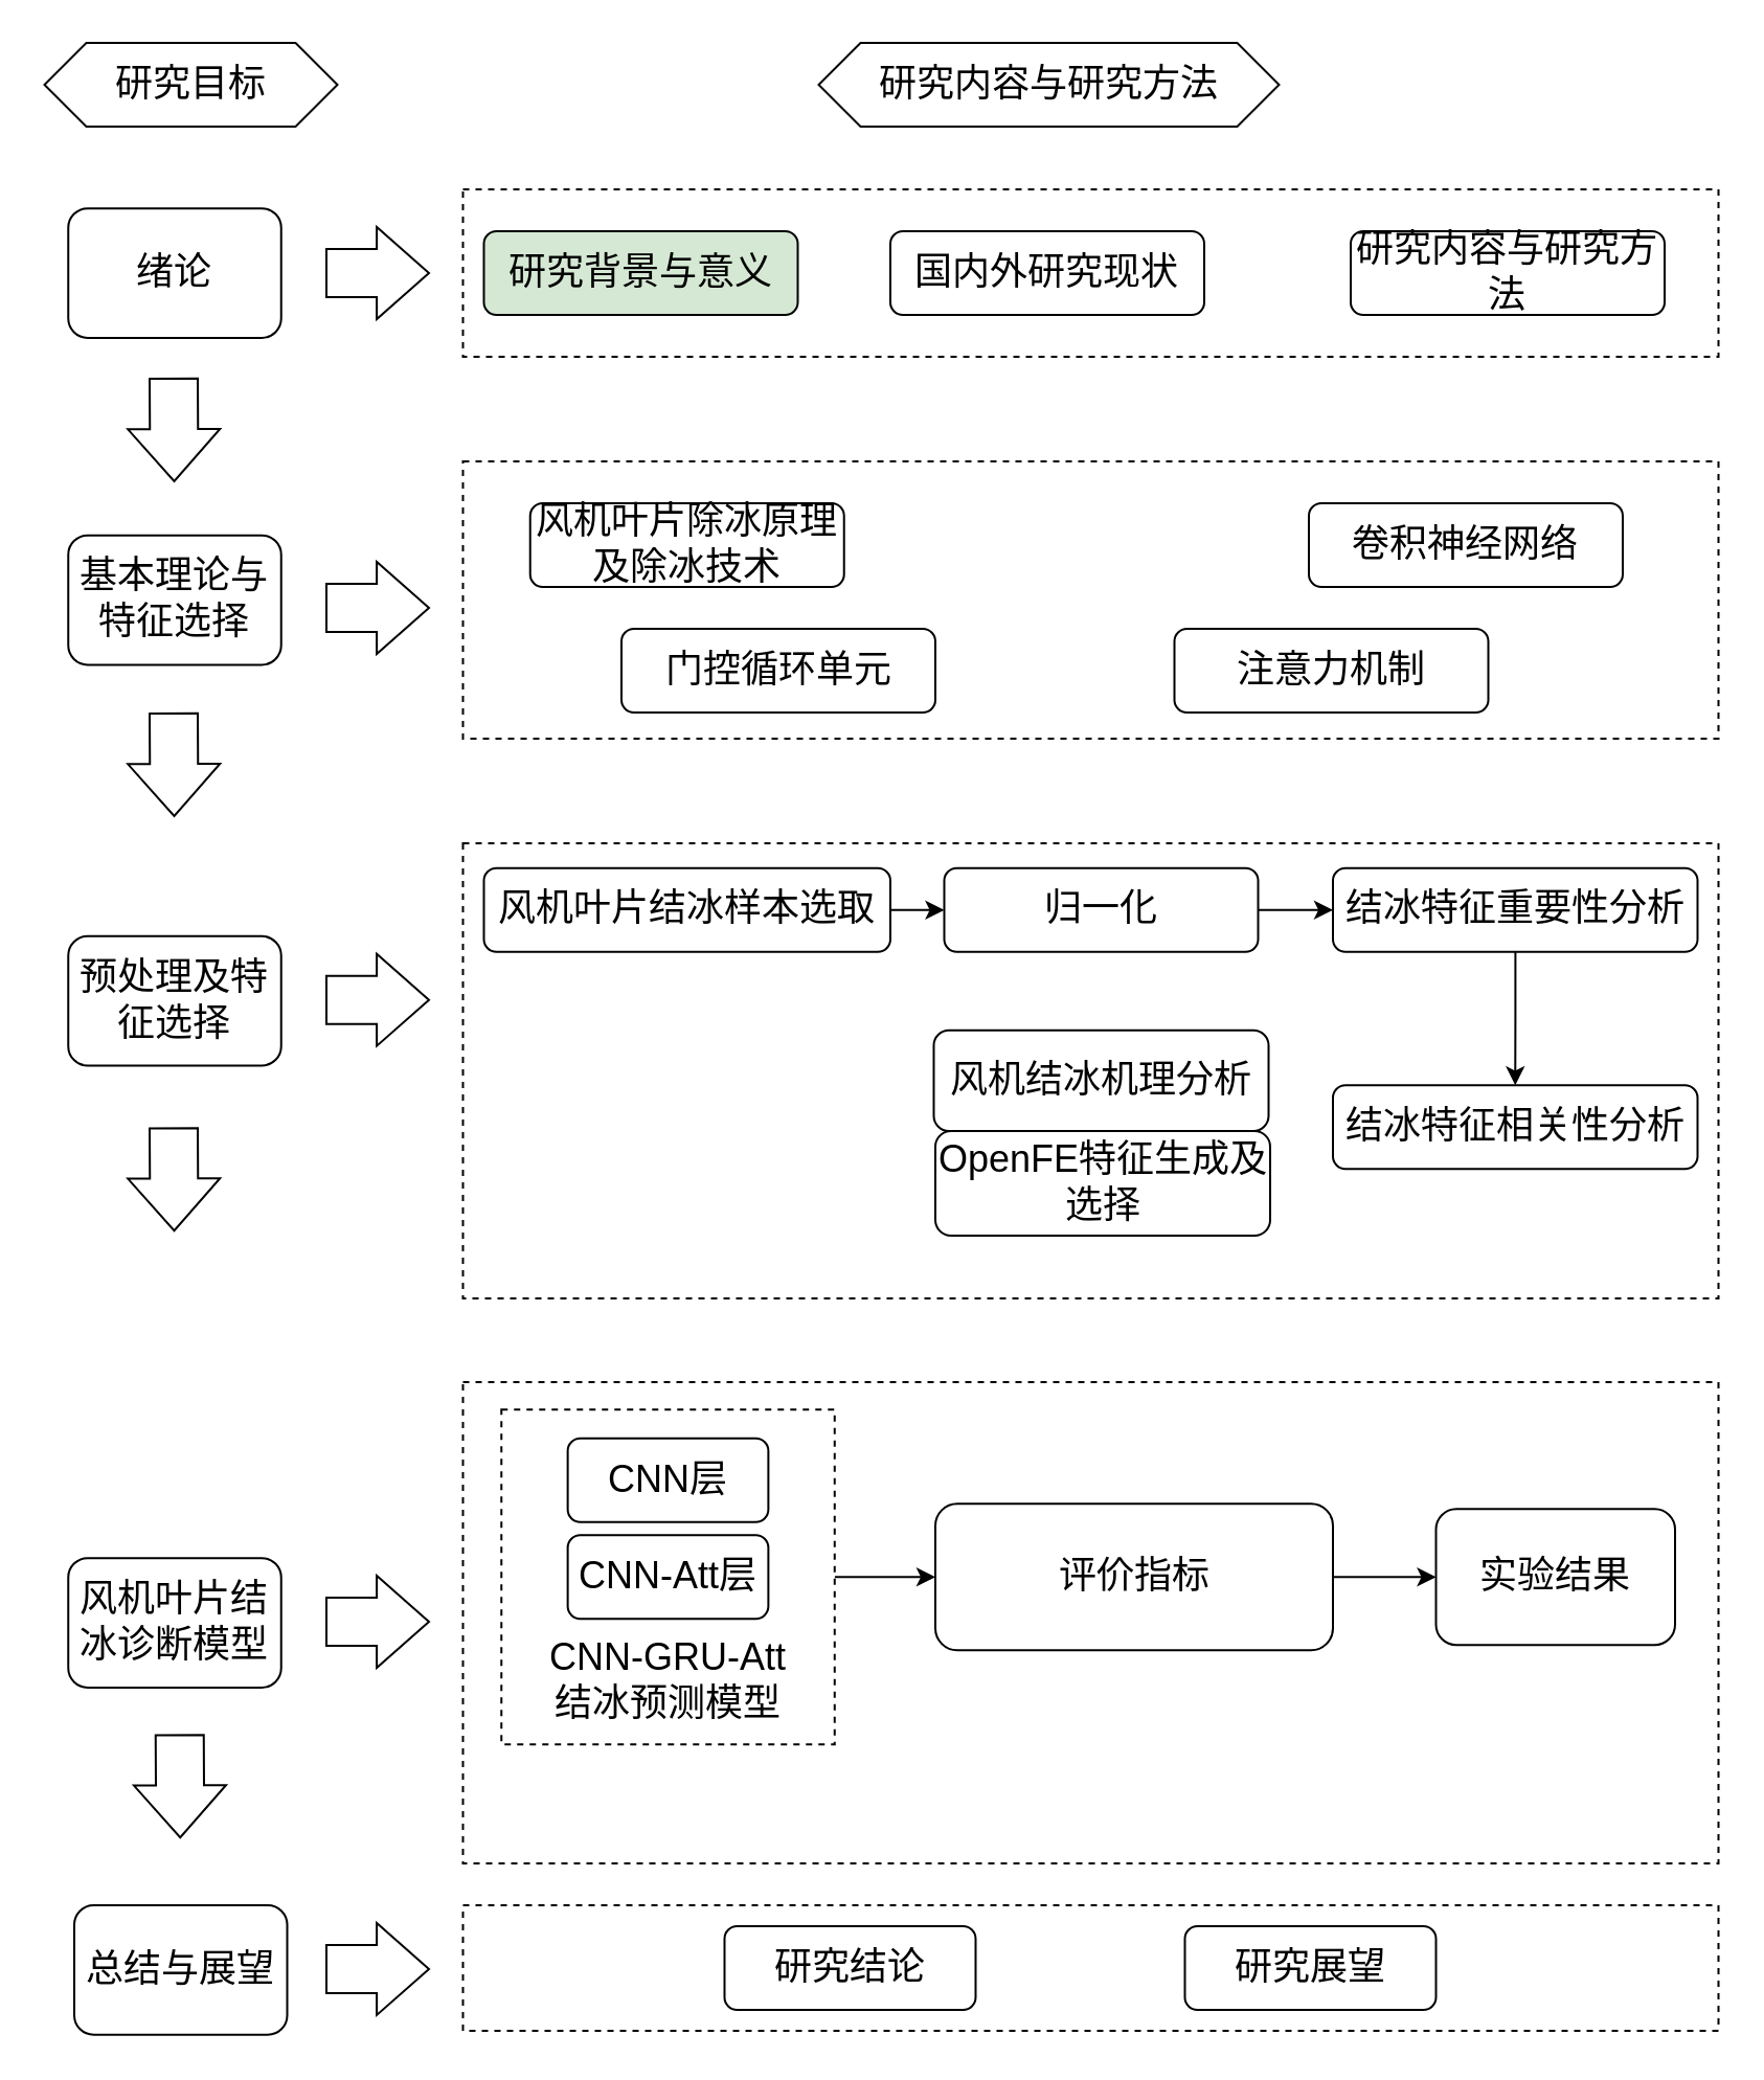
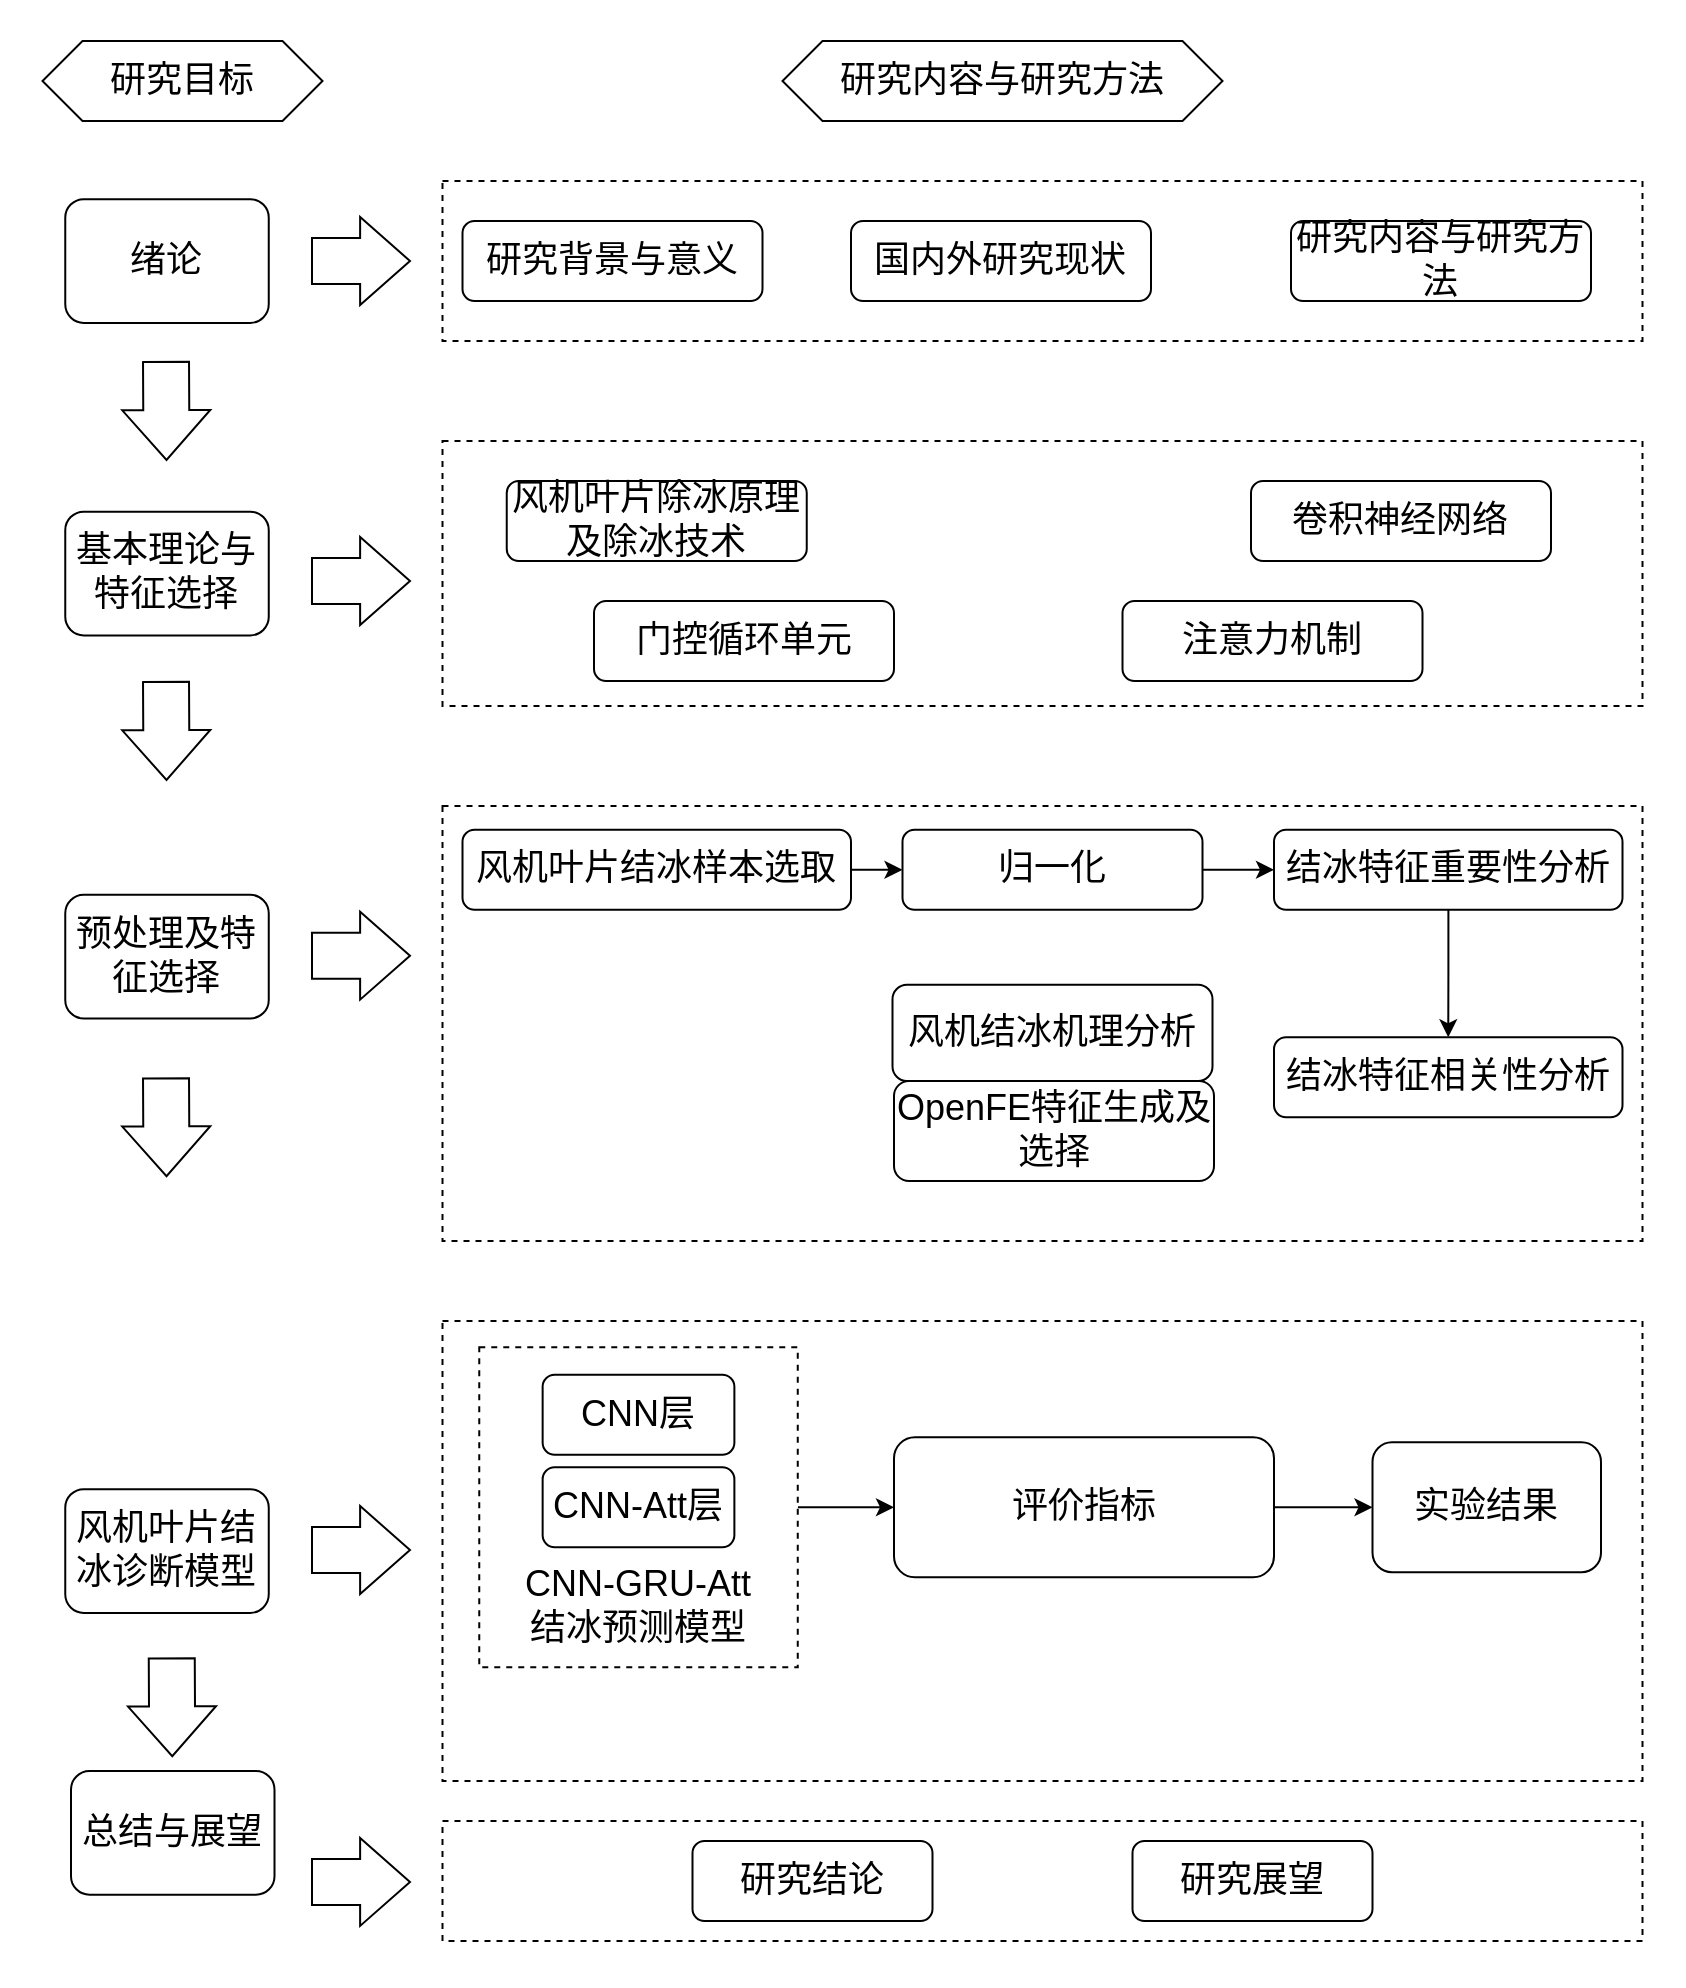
- <mxCell id="11" value="&lt;font style=&quot;font-size: 18px;&quot;&gt;研究背景与意义&lt;/font&gt;" style="rounded=1;whiteSpace=wrap;html=1;fillColor=#d5e8d4;" parent="1" vertex="1"><mxGeometry x="230.75" y="110" width="150" height="40" as="geometry" /></mxCell>
+ <mxCell id="11" value="&lt;font style=&quot;font-size: 18px;&quot;&gt;研究背景与意义&lt;/font&gt;" style="rounded=1;whiteSpace=wrap;html=1;" parent="1" vertex="1"><mxGeometry x="230.75" y="110" width="150" height="40" as="geometry" /></mxCell>
- <mxCell id="38" value="&lt;span style=&quot;font-size: 18px;&quot;&gt;总结与展望&lt;/span&gt;" style="rounded=1;whiteSpace=wrap;html=1;" vertex="1" parent="1"><mxGeometry x="35" y="910" width="101.75" height="61.87" as="geometry" /></mxCell>
+ <mxCell id="38" value="&lt;span style=&quot;font-size: 18px;&quot;&gt;总结与展望&lt;/span&gt;" style="rounded=1;whiteSpace=wrap;html=1;" vertex="1" parent="1"><mxGeometry x="35" y="885" width="101.75" height="61.87" as="geometry" /></mxCell>
